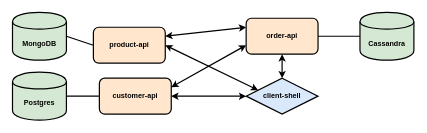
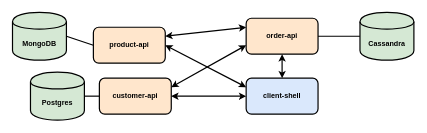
- <mxCell id="8" value="Postgres" style="shape=cylinder;whiteSpace=wrap;html=1;boundedLbl=1;backgroundOutline=1;strokeWidth=2;fontStyle=1;fillColor=#d5e8d4;strokeColor=#000000;" parent="1" vertex="1"><mxGeometry x="20" y="120" width="90" height="80" as="geometry" /></mxCell>
+ <mxCell id="8" value="Postgres" style="shape=cylinder;whiteSpace=wrap;html=1;boundedLbl=1;backgroundOutline=1;strokeWidth=2;fontStyle=1;fillColor=#d5e8d4;strokeColor=#000000;" parent="1" vertex="1"><mxGeometry x="50" y="120" width="90" height="80" as="geometry" /></mxCell>
- <mxCell id="5" value="client-shell" style="rhombus;whiteSpace=wrap;html=1;strokeWidth=2;fontStyle=1;fillColor=#dae8fc;strokeColor=#000000;" parent="1" vertex="1"><mxGeometry x="410" y="130" width="120" height="60" as="geometry" /></mxCell>
+ <mxCell id="5" value="client-shell" style="rounded=1;whiteSpace=wrap;html=1;strokeWidth=2;fontStyle=1;fillColor=#dae8fc;strokeColor=#000000;" parent="1" vertex="1"><mxGeometry x="410" y="130" width="120" height="60" as="geometry" /></mxCell>
